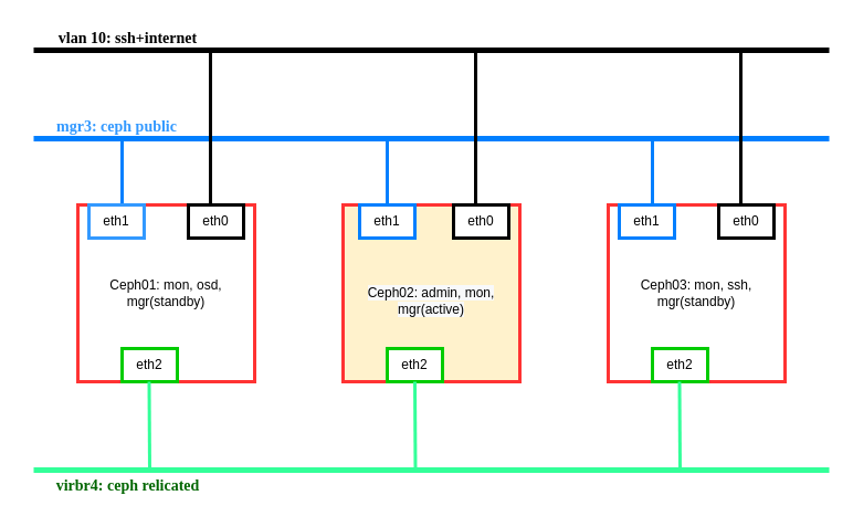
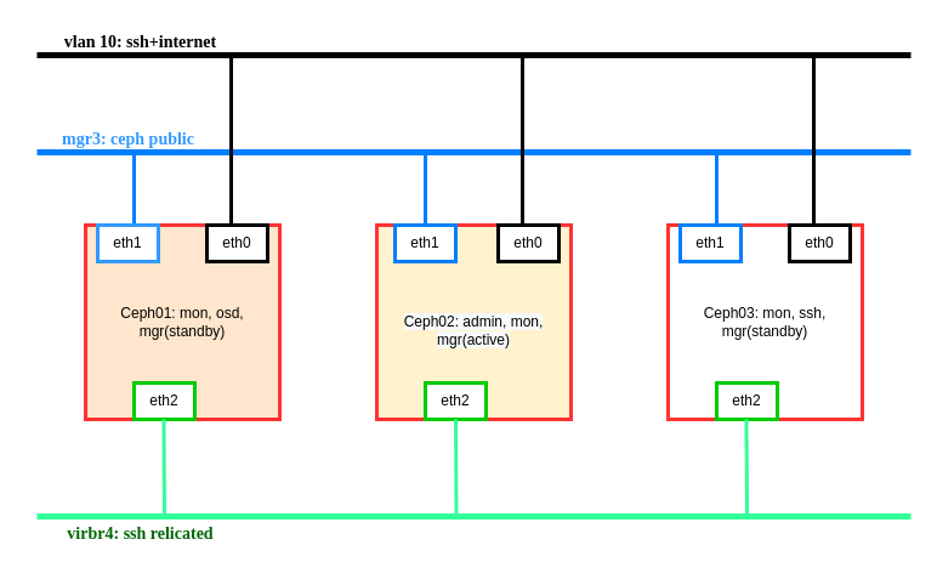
- <mxCell id="2" value="Ceph01: mon, osd, mgr(standby)" style="whiteSpace=wrap;html=1;aspect=fixed;shadow=0;strokeColor=#FF3333;strokeWidth=3;" vertex="1" parent="1"><mxGeometry x="70" y="185" width="160" height="160" as="geometry" /></mxCell>
+ <mxCell id="2" value="Ceph01: mon, osd, mgr(standby)" style="whiteSpace=wrap;html=1;aspect=fixed;shadow=0;strokeColor=#FF3333;strokeWidth=3;fillColor=#ffe6cc;" vertex="1" parent="1"><mxGeometry x="70" y="185" width="160" height="160" as="geometry" /></mxCell>
- <mxCell id="28" value="&lt;font color=&quot;#006600&quot;&gt;&lt;b&gt;virbr4: ceph relicated&lt;/b&gt;&lt;/font&gt;" style="text;html=1;align=center;verticalAlign=middle;resizable=0;points=[];autosize=1;strokeColor=none;fillColor=none;fontSize=14;fontFamily=Verdana;" vertex="1" parent="1"><mxGeometry x="20" y="425" width="190" height="30" as="geometry" /></mxCell>
+ <mxCell id="28" value="&lt;font color=&quot;#006600&quot;&gt;&lt;b&gt;virbr4: ssh relicated&lt;/b&gt;&lt;/font&gt;" style="text;html=1;align=center;verticalAlign=middle;resizable=0;points=[];autosize=1;strokeColor=none;fillColor=none;fontSize=14;fontFamily=Verdana;" vertex="1" parent="1"><mxGeometry x="20" y="425" width="190" height="30" as="geometry" /></mxCell>
